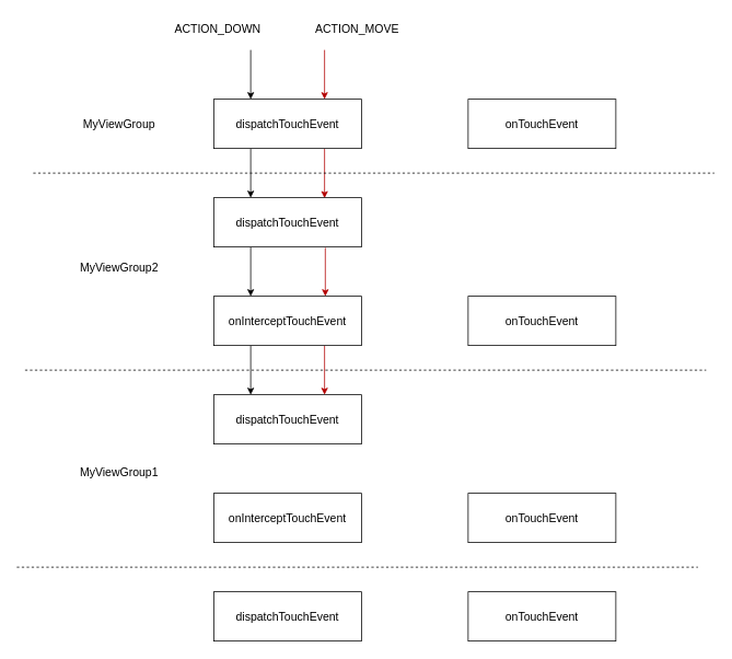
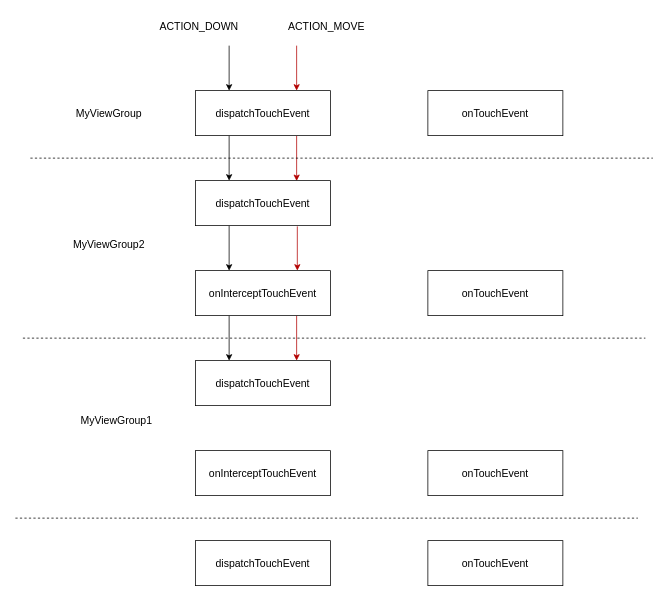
- <mxCell id="21" value="MyViewGroup1" style="text;html=1;strokeColor=none;fillColor=none;align=center;verticalAlign=middle;whiteSpace=wrap;rounded=0;fontSize=14;" parent="1" vertex="1"><mxGeometry x="70" y="560" width="150" height="30" as="geometry" /></mxCell>
+ <mxCell id="21" value="MyViewGroup1" style="text;html=1;strokeColor=none;fillColor=none;align=center;verticalAlign=middle;whiteSpace=wrap;rounded=0;fontSize=14;" parent="1" vertex="1"><mxGeometry x="80" y="545" width="150" height="30" as="geometry" /></mxCell>
